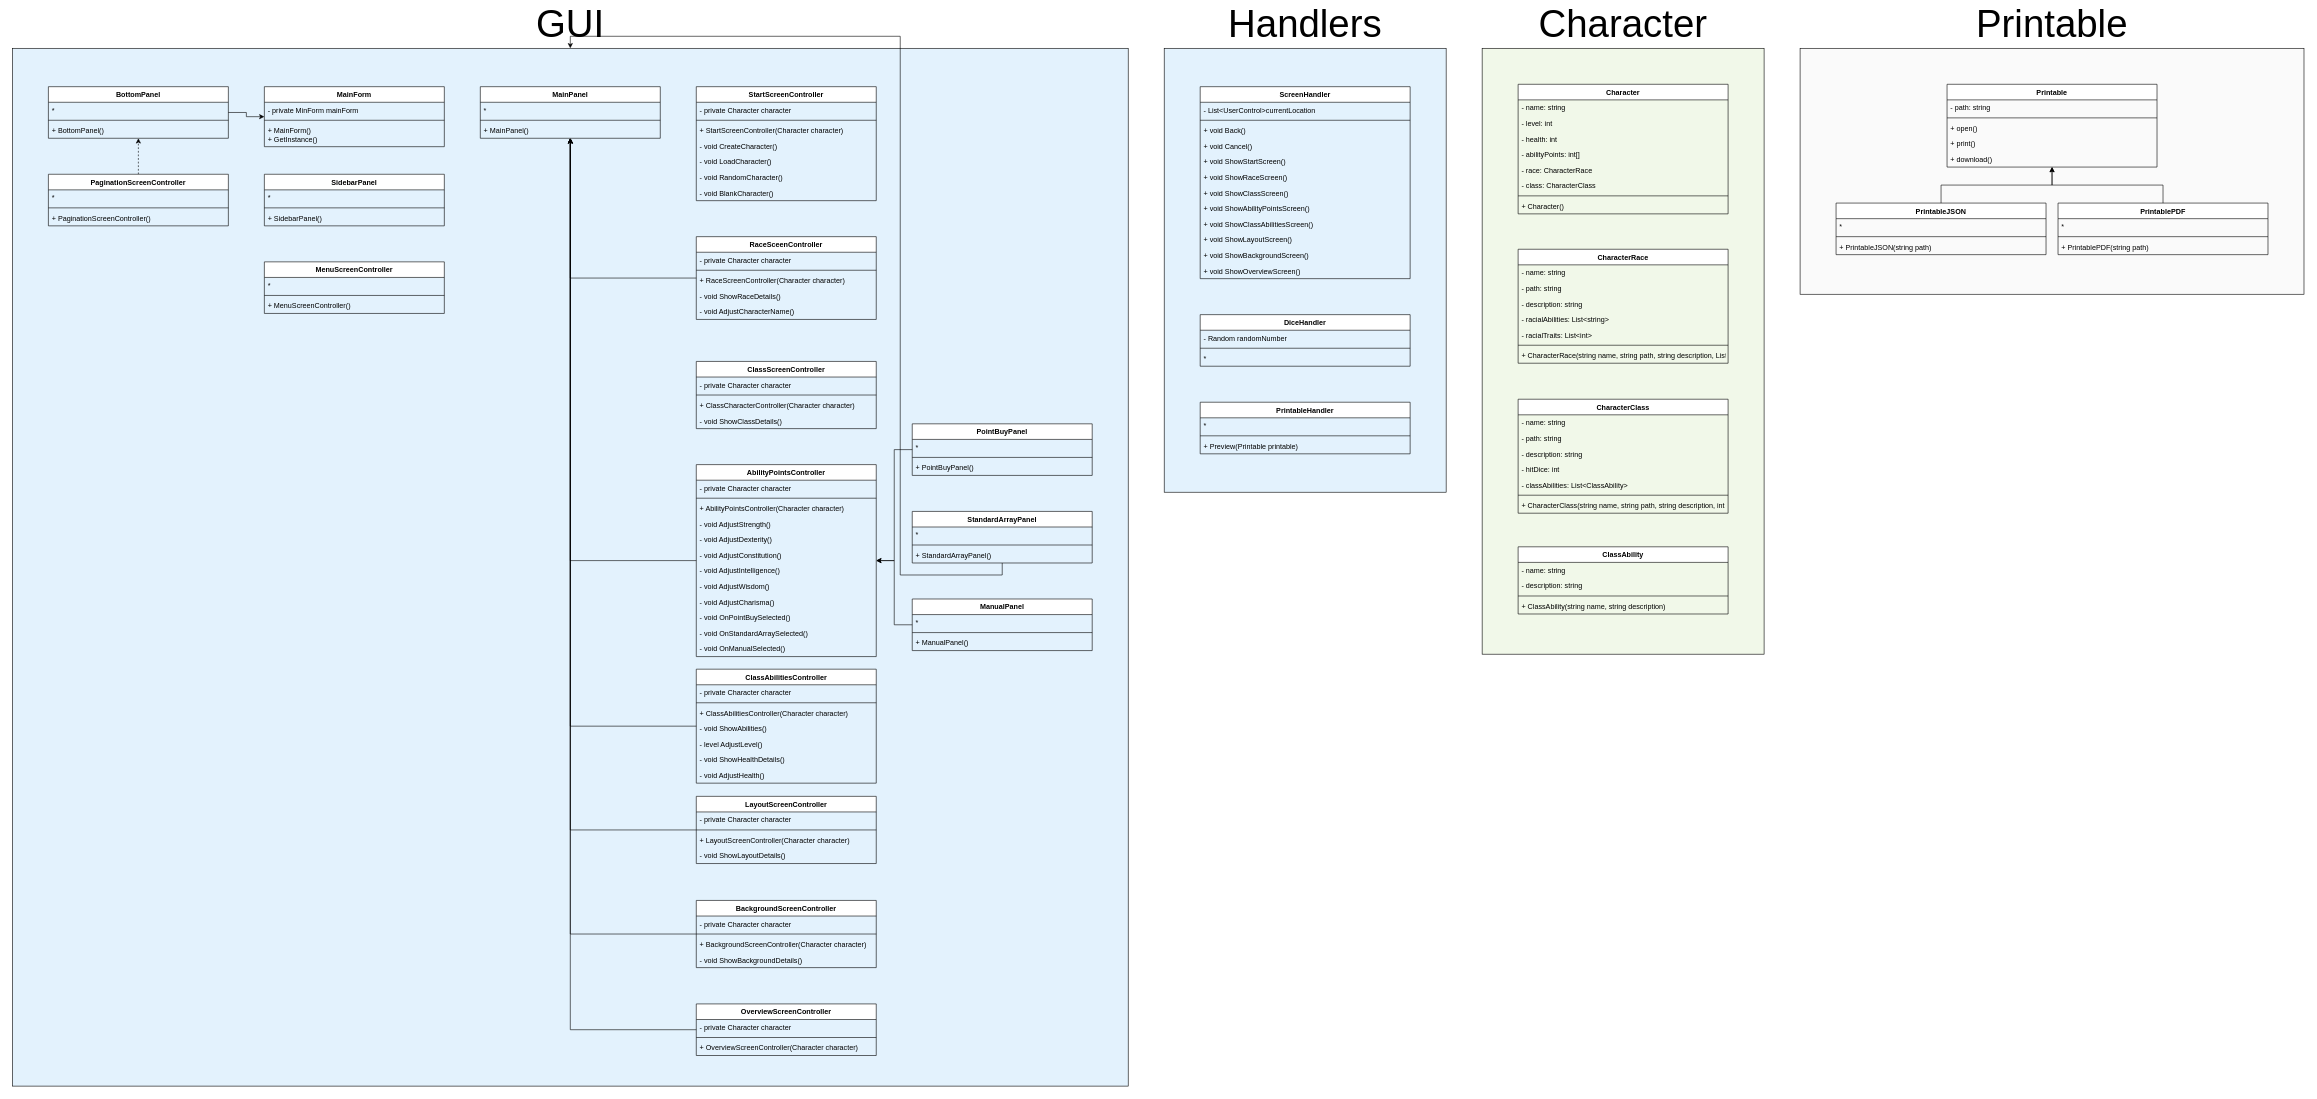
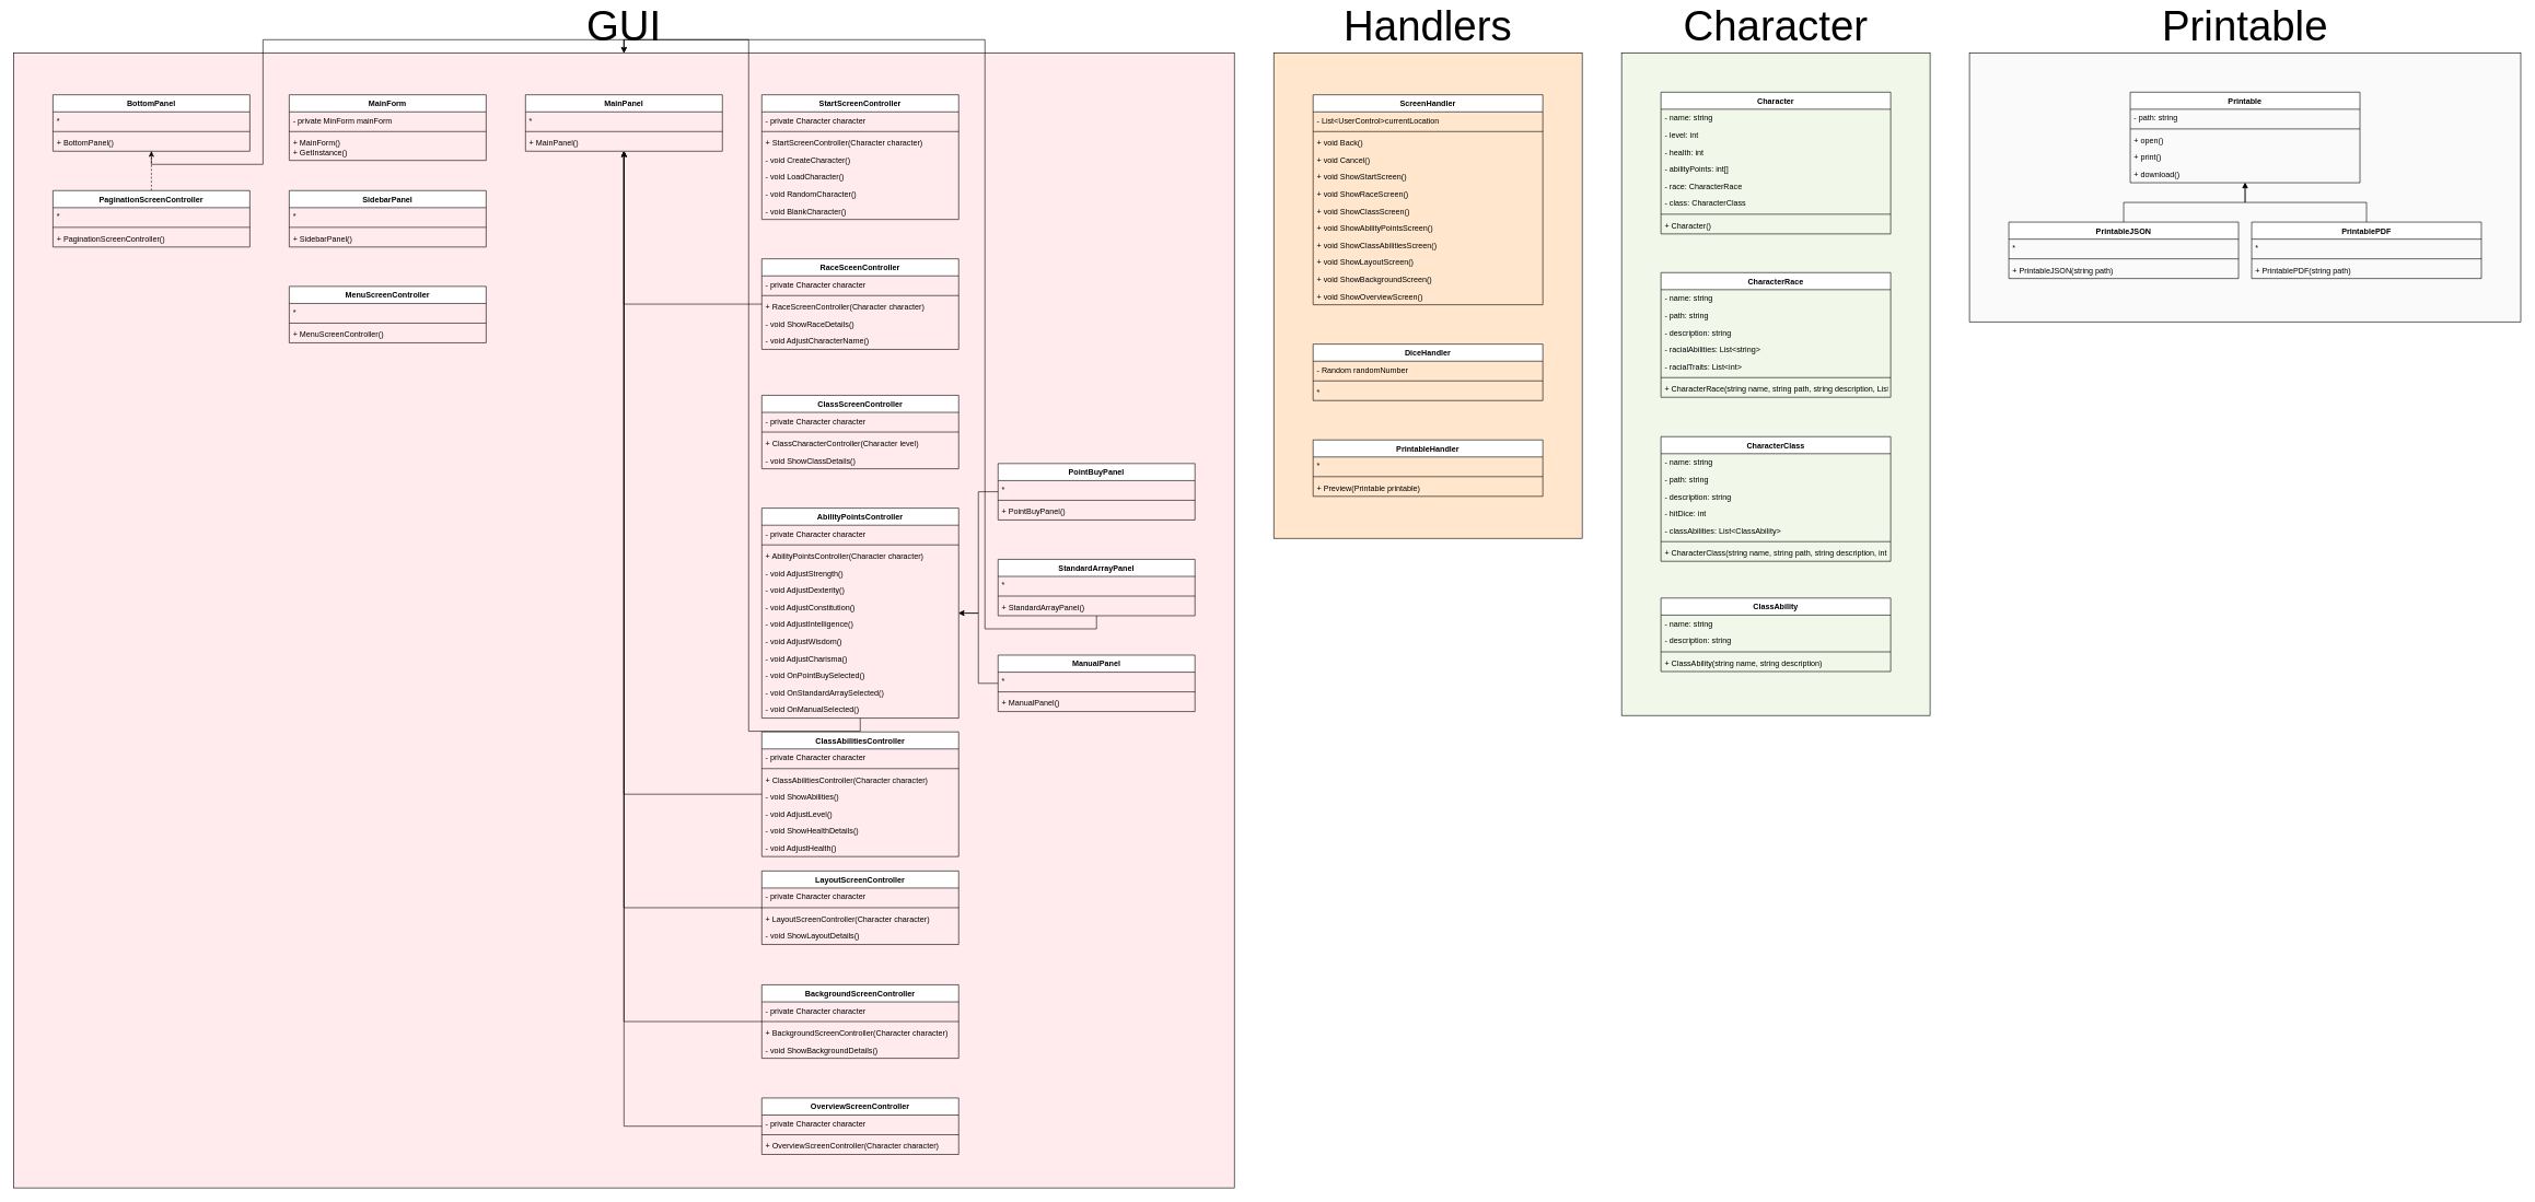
- <mxCell id="15" style="edgeStyle=orthogonalEdgeStyle;rounded=0;orthogonalLoop=1;jettySize=auto;html=1;" parent="1" source="16" target="3" edge="1"><mxGeometry relative="1" as="geometry" /></mxCell>
+ <mxCell id="15" style="edgeStyle=orthogonalEdgeStyle;rounded=0;orthogonalLoop=1;jettySize=auto;html=1;" parent="1" source="16" target="2" edge="1"><mxGeometry relative="1" as="geometry" /></mxCell>
- <mxCell id="34" value="Handlers" style="whiteSpace=wrap;html=1;labelPosition=center;verticalLabelPosition=top;align=center;verticalAlign=bottom;fontSize=64;fontColor=#000000;labelBackgroundColor=none;fillColor=#E3F2FD;" parent="1" vertex="1"><mxGeometry x="1940" y="20" width="470" height="740" as="geometry" /></mxCell>
+ <mxCell id="34" value="Handlers" style="whiteSpace=wrap;html=1;labelPosition=center;verticalLabelPosition=top;align=center;verticalAlign=bottom;fontSize=64;fontColor=#000000;labelBackgroundColor=none;fillColor=#ffe6cc;" parent="1" vertex="1"><mxGeometry x="1940" y="20" width="470" height="740" as="geometry" /></mxCell>
- <mxCell id="74" value="+ ClassCharacterController(Character character)" style="text;strokeColor=none;fillColor=none;align=left;verticalAlign=top;spacingLeft=4;spacingRight=4;overflow=hidden;rotatable=0;points=[[0,0.5],[1,0.5]];portConstraint=eastwest;" parent="71" vertex="1"><mxGeometry y="60" width="300" height="26" as="geometry" /></mxCell>
+ <mxCell id="74" value="+ ClassCharacterController(Character level)" style="text;strokeColor=none;fillColor=none;align=left;verticalAlign=top;spacingLeft=4;spacingRight=4;overflow=hidden;rotatable=0;points=[[0,0.5],[1,0.5]];portConstraint=eastwest;" parent="71" vertex="1"><mxGeometry y="60" width="300" height="26" as="geometry" /></mxCell>
- <mxCell id="29" style="edgeStyle=orthogonalEdgeStyle;rounded=0;orthogonalLoop=1;jettySize=auto;html=1;" parent="1" source="76" target="7" edge="1"><mxGeometry relative="1" as="geometry" /></mxCell>
+ <mxCell id="29" style="edgeStyle=orthogonalEdgeStyle;rounded=0;orthogonalLoop=1;jettySize=auto;html=1;" parent="1" source="76" target="2" edge="1"><mxGeometry relative="1" as="geometry" /></mxCell>
- <mxCell id="2" value="GUI" style="whiteSpace=wrap;html=1;labelPosition=center;verticalLabelPosition=top;align=center;verticalAlign=bottom;fontSize=64;fontColor=#000000;labelBackgroundColor=none;fillColor=#e3f2fd;" parent="1" vertex="1"><mxGeometry x="20" y="20" width="1860" height="1730" as="geometry" /></mxCell>
+ <mxCell id="2" value="GUI" style="whiteSpace=wrap;html=1;labelPosition=center;verticalLabelPosition=top;align=center;verticalAlign=bottom;fontSize=64;fontColor=#000000;labelBackgroundColor=none;fillColor=#FFEBEE;" parent="1" vertex="1"><mxGeometry x="20" y="20" width="1860" height="1730" as="geometry" /></mxCell>
- <mxCell id="106" value="- level AdjustLevel()" style="text;strokeColor=none;fillColor=none;align=left;verticalAlign=top;spacingLeft=4;spacingRight=4;overflow=hidden;rotatable=0;points=[[0,0.5],[1,0.5]];portConstraint=eastwest;" parent="101" vertex="1"><mxGeometry y="112" width="300" height="26" as="geometry" /></mxCell>
+ <mxCell id="106" value="- void AdjustLevel()" style="text;strokeColor=none;fillColor=none;align=left;verticalAlign=top;spacingLeft=4;spacingRight=4;overflow=hidden;rotatable=0;points=[[0,0.5],[1,0.5]];portConstraint=eastwest;" parent="101" vertex="1"><mxGeometry y="112" width="300" height="26" as="geometry" /></mxCell>
